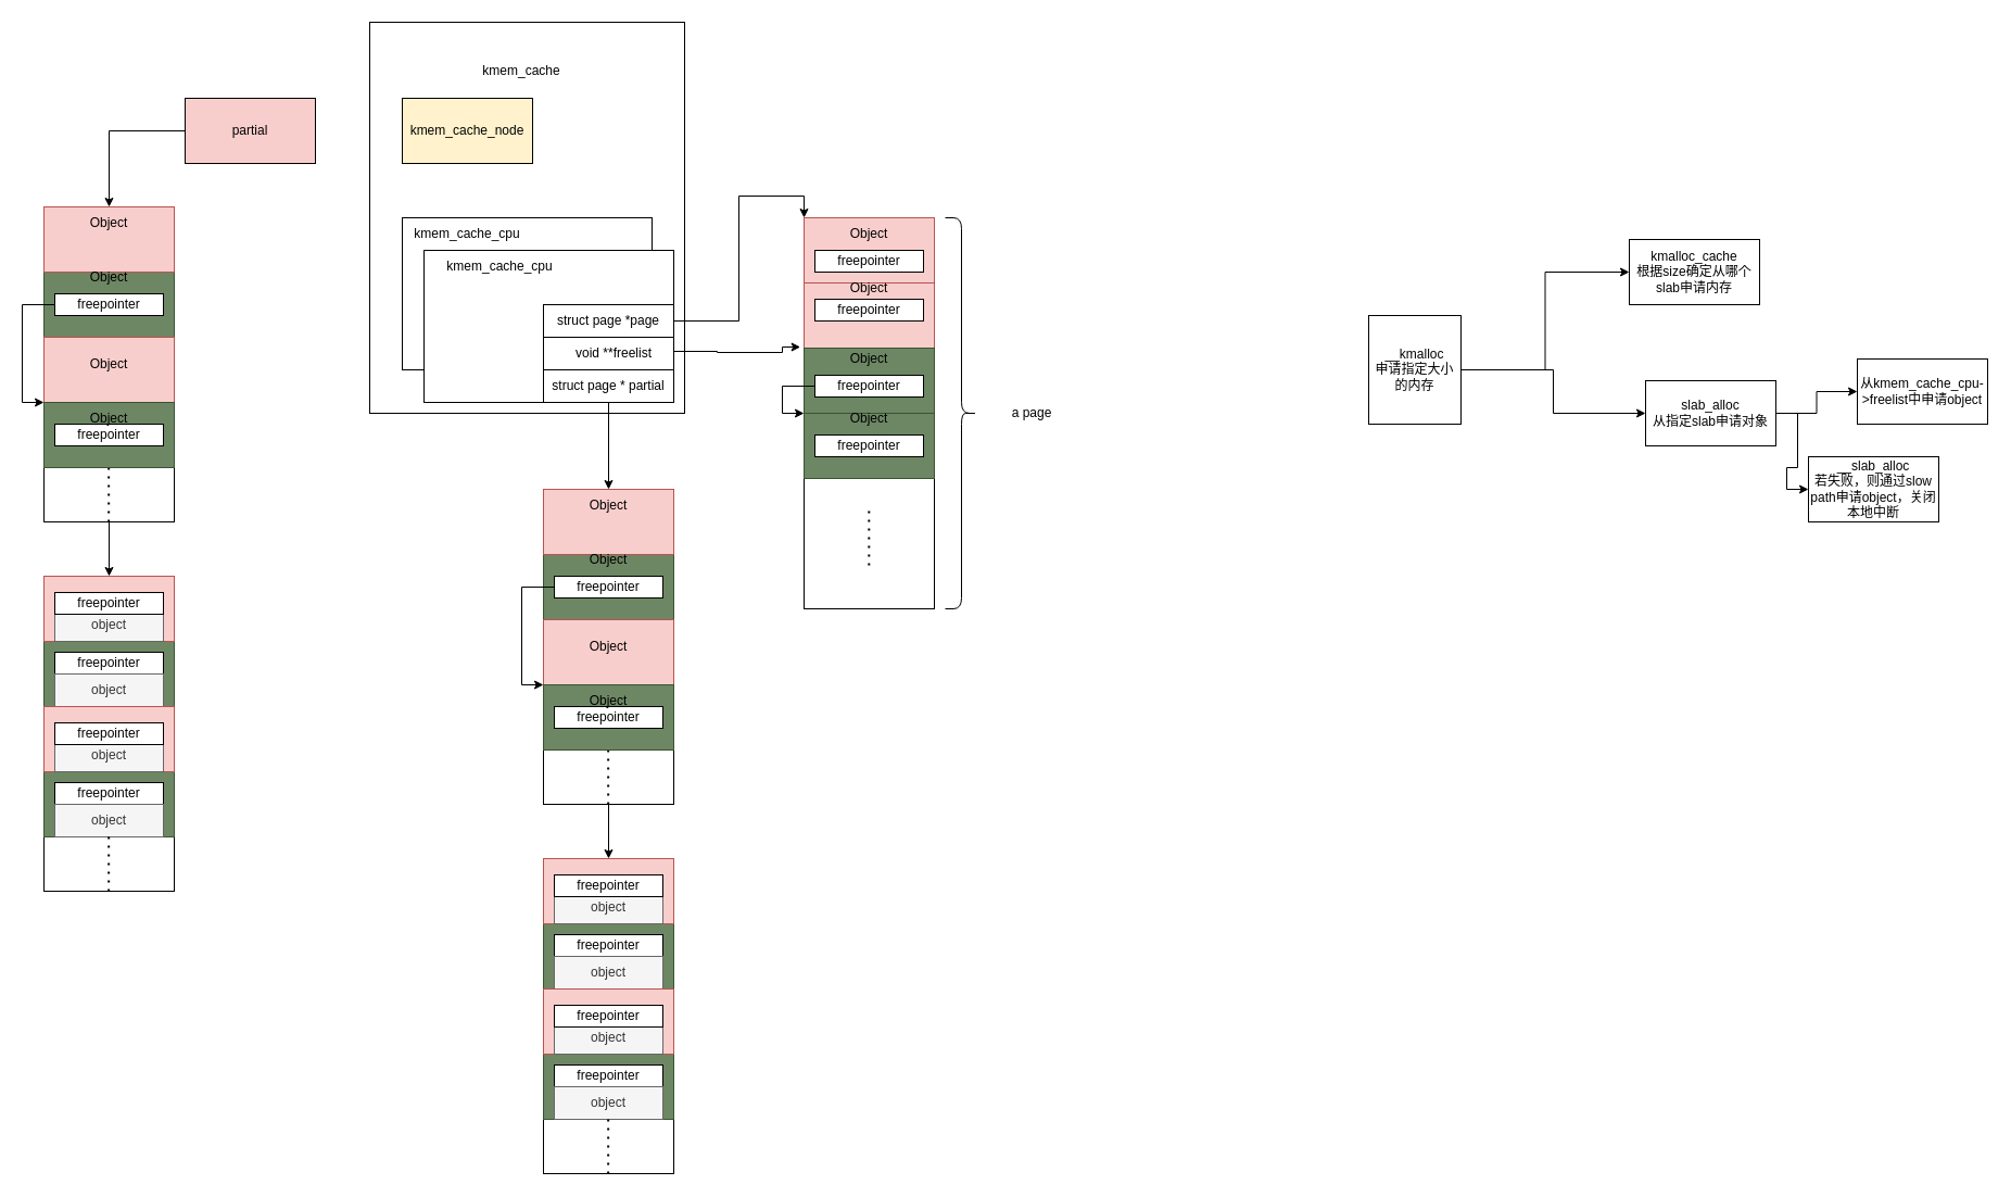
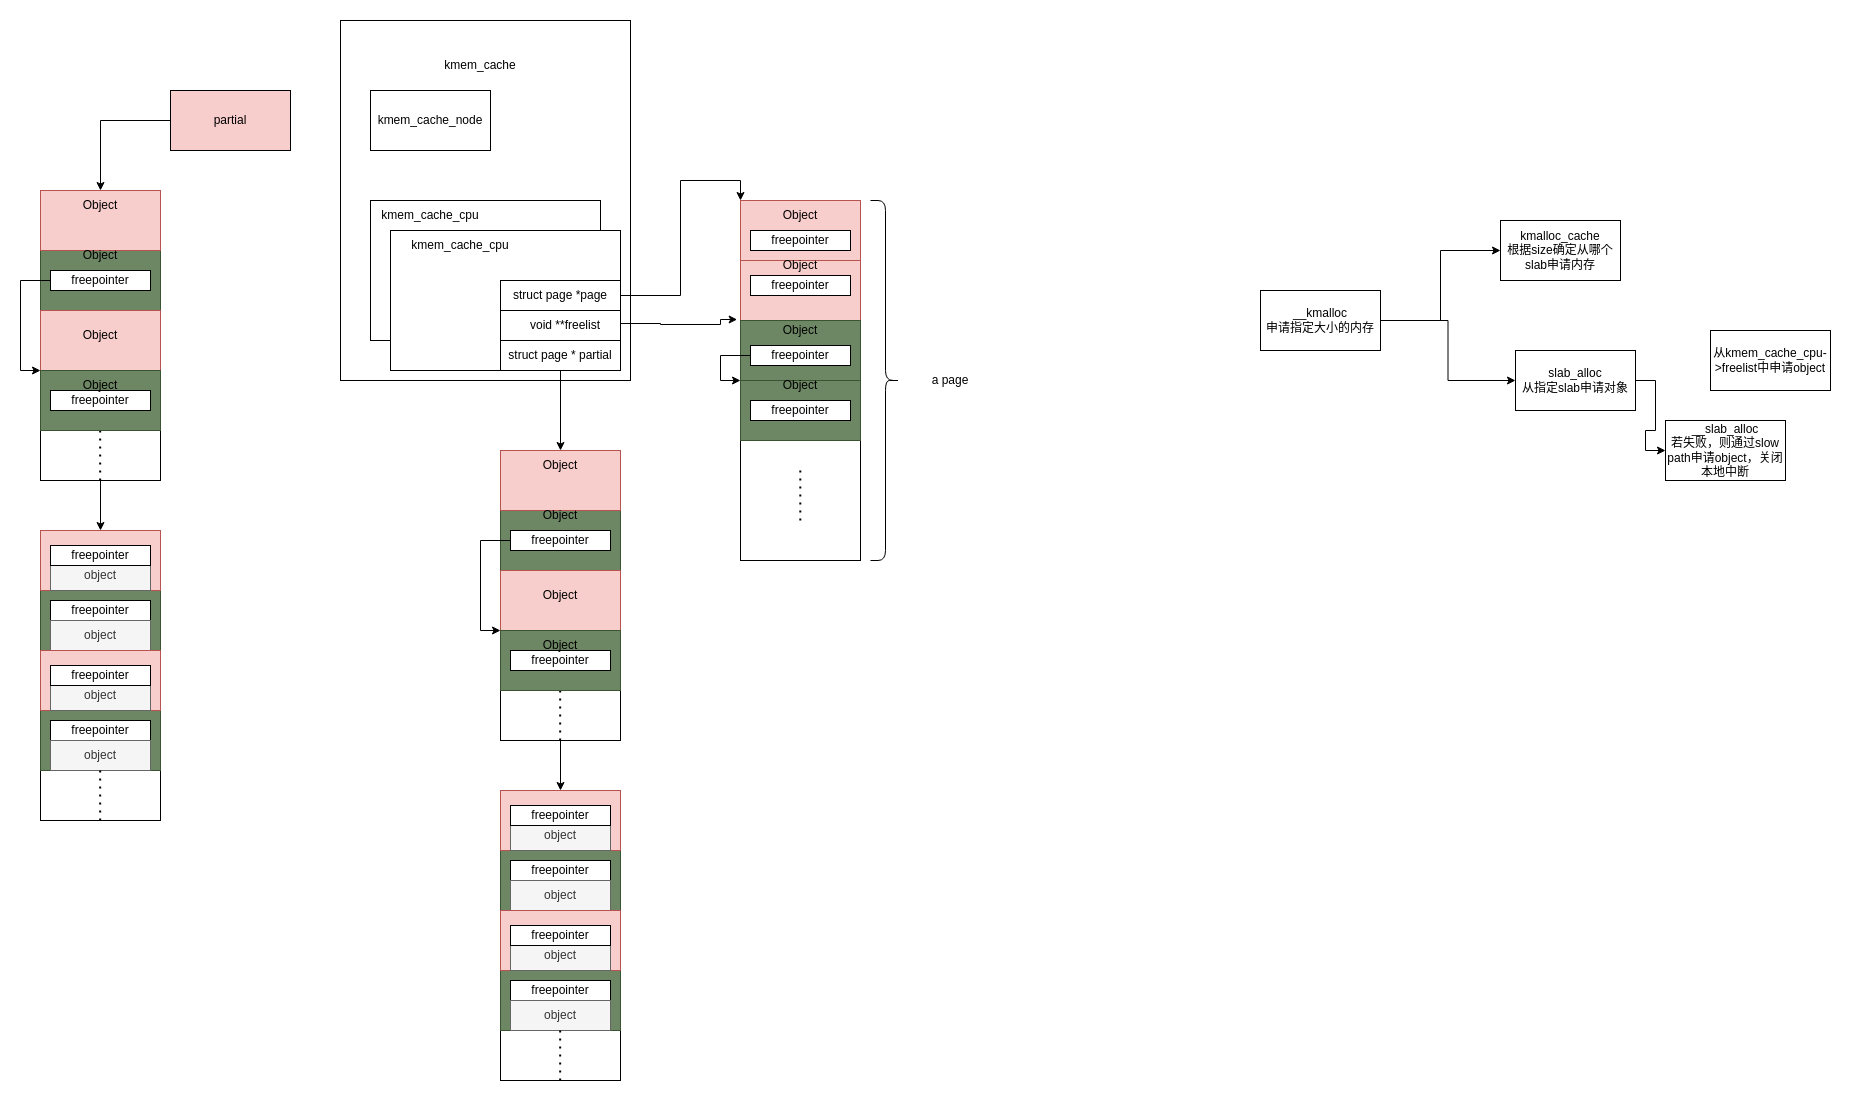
- <mxCell id="68" value="kmem_cache_node" style="rounded=0;whiteSpace=wrap;html=1;fillColor=#fff2cc;" vertex="1" parent="1"><mxGeometry x="370" y="90" width="120" height="60" as="geometry" /></mxCell>
+ <mxCell id="68" value="kmem_cache_node" style="rounded=0;whiteSpace=wrap;html=1;" vertex="1" parent="1"><mxGeometry x="370" y="90" width="120" height="60" as="geometry" /></mxCell>
- <mxCell id="107" value="__kmalloc&lt;br&gt;申请指定大小的内存" style="rounded=0;whiteSpace=wrap;html=1;" vertex="1" parent="1"><mxGeometry x="1260" y="290" width="85" height="100" as="geometry" /></mxCell>
+ <mxCell id="107" value="__kmalloc&lt;br&gt;申请指定大小的内存" style="rounded=0;whiteSpace=wrap;html=1;" vertex="1" parent="1"><mxGeometry x="1260" y="290" width="120" height="60" as="geometry" /></mxCell>
- <mxCell id="109" style="edgeStyle=orthogonalEdgeStyle;rounded=0;orthogonalLoop=1;jettySize=auto;html=1;entryX=0;entryY=0.5;entryDx=0;entryDy=0;" edge="1" parent="1" source="111" target="112"><mxGeometry relative="1" as="geometry" /></mxCell>
